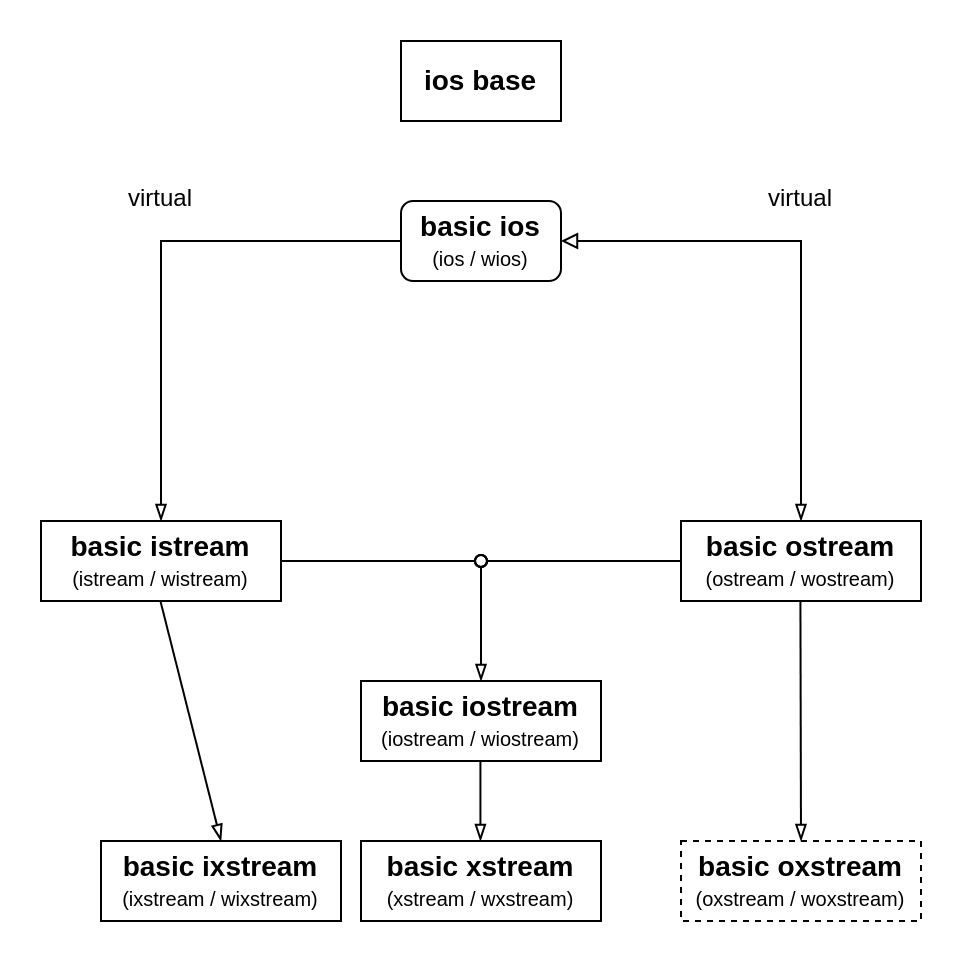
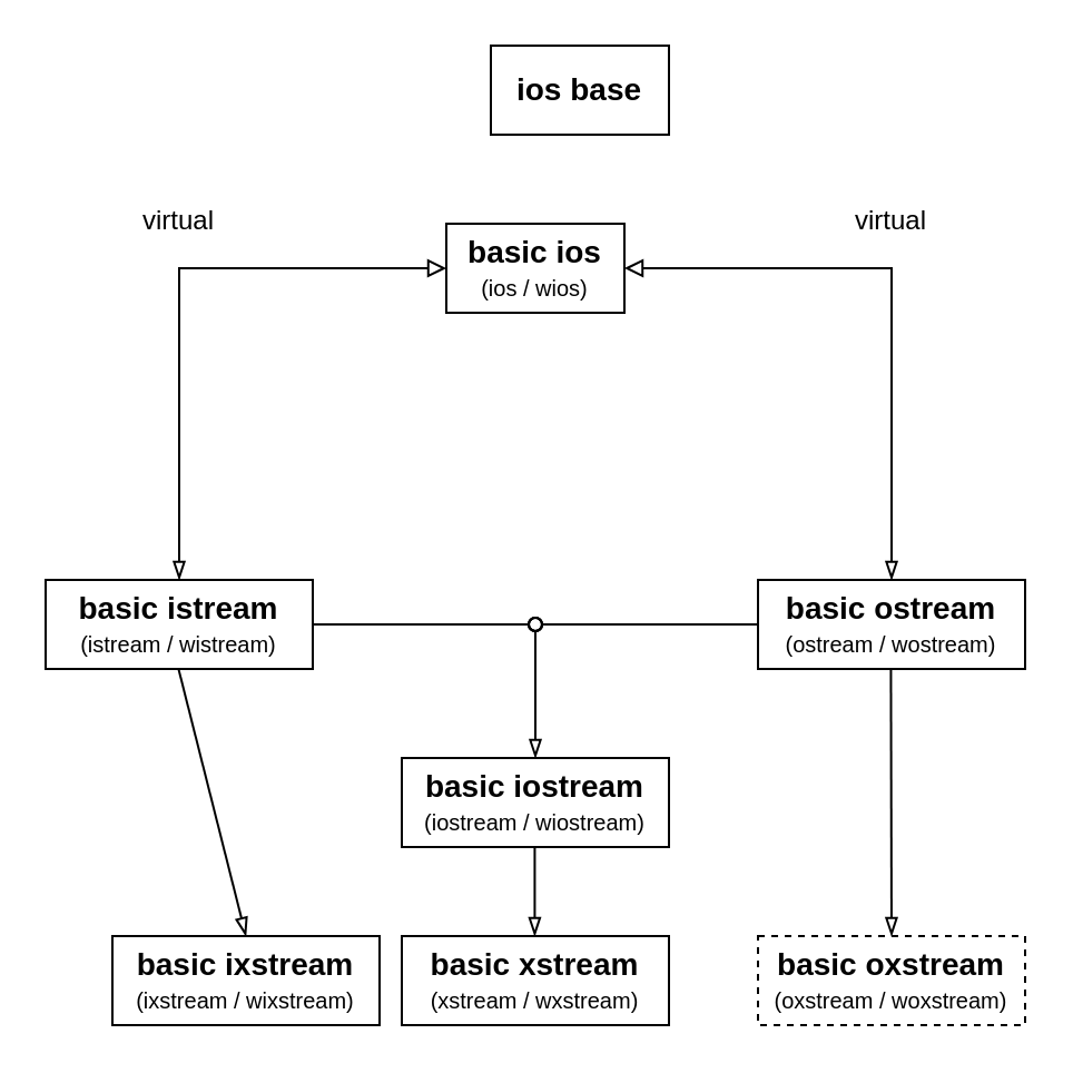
- <mxCell id="2" value="&lt;b&gt;&lt;font style=&quot;font-size: 14px;&quot;&gt;ios base&lt;/font&gt;&lt;/b&gt;" style="rounded=0;whiteSpace=wrap;html=1;fontFamily=Helvetica;" parent="1" vertex="1"><mxGeometry x="200" y="20" width="80" height="40" as="geometry" /></mxCell>
+ <mxCell id="2" value="&lt;b&gt;&lt;font style=&quot;font-size: 14px;&quot;&gt;ios base&lt;/font&gt;&lt;/b&gt;" style="rounded=0;whiteSpace=wrap;html=1;fontFamily=Helvetica;" parent="1" vertex="1"><mxGeometry x="220" y="20" width="80" height="40" as="geometry" /></mxCell>
- <mxCell id="7" value="" style="endArrow=none;html=1;rounded=0;exitX=0.5;exitY=0;exitDx=0;exitDy=0;entryX=0;entryY=0.5;entryDx=0;entryDy=0;endFill=0;fontFamily=Helvetica;startFill=0;startArrow=blockThin;" parent="1" source="4" target="3" edge="1"><mxGeometry width="50" height="50" relative="1" as="geometry"><mxPoint x="70" y="130" as="sourcePoint" /><mxPoint x="120" y="80" as="targetPoint" /><Array as="points"><mxPoint x="80" y="120" /></Array></mxGeometry></mxCell>
+ <mxCell id="7" value="" style="endArrow=block;html=1;rounded=0;exitX=0.5;exitY=0;exitDx=0;exitDy=0;entryX=0;entryY=0.5;entryDx=0;entryDy=0;endFill=0;fontFamily=Helvetica;startFill=0;startArrow=blockThin;" parent="1" source="4" target="3" edge="1"><mxGeometry width="50" height="50" relative="1" as="geometry"><mxPoint x="70" y="130" as="sourcePoint" /><mxPoint x="120" y="80" as="targetPoint" /><Array as="points"><mxPoint x="80" y="120" /></Array></mxGeometry></mxCell>
- <mxCell id="3" value="&lt;b&gt;&lt;font style=&quot;font-size: 14px;&quot;&gt;basic ios&lt;/font&gt;&lt;/b&gt;&lt;div&gt;&lt;span style=&quot;font-size: 10px;&quot;&gt;&lt;font style=&quot;&quot;&gt;(ios / wios)&lt;/font&gt;&lt;/span&gt;&lt;/div&gt;" style="whiteSpace=wrap;html=1;fontFamily=Helvetica;rounded=1;" parent="1" vertex="1"><mxGeometry x="200" y="100" width="80" height="40" as="geometry" /></mxCell>
+ <mxCell id="3" value="&lt;b&gt;&lt;font style=&quot;font-size: 14px;&quot;&gt;basic ios&lt;/font&gt;&lt;/b&gt;&lt;div&gt;&lt;span style=&quot;font-size: 10px;&quot;&gt;&lt;font style=&quot;&quot;&gt;(ios / wios)&lt;/font&gt;&lt;/span&gt;&lt;/div&gt;" style="rounded=0;whiteSpace=wrap;html=1;fontFamily=Helvetica;" parent="1" vertex="1"><mxGeometry x="200" y="100" width="80" height="40" as="geometry" /></mxCell>
